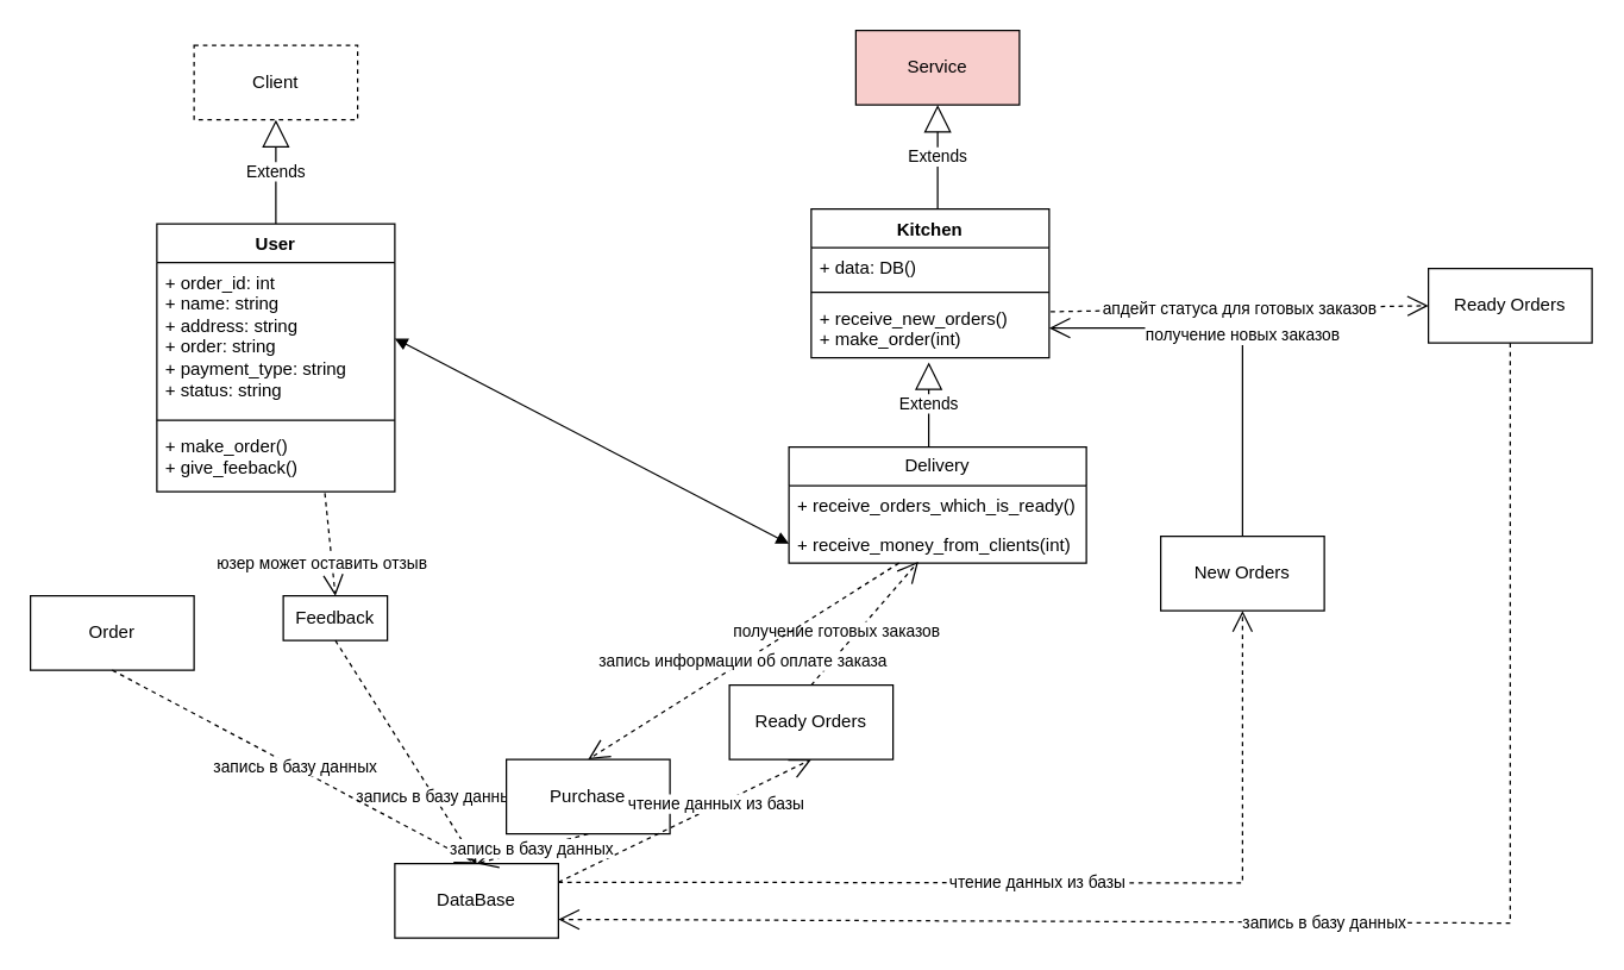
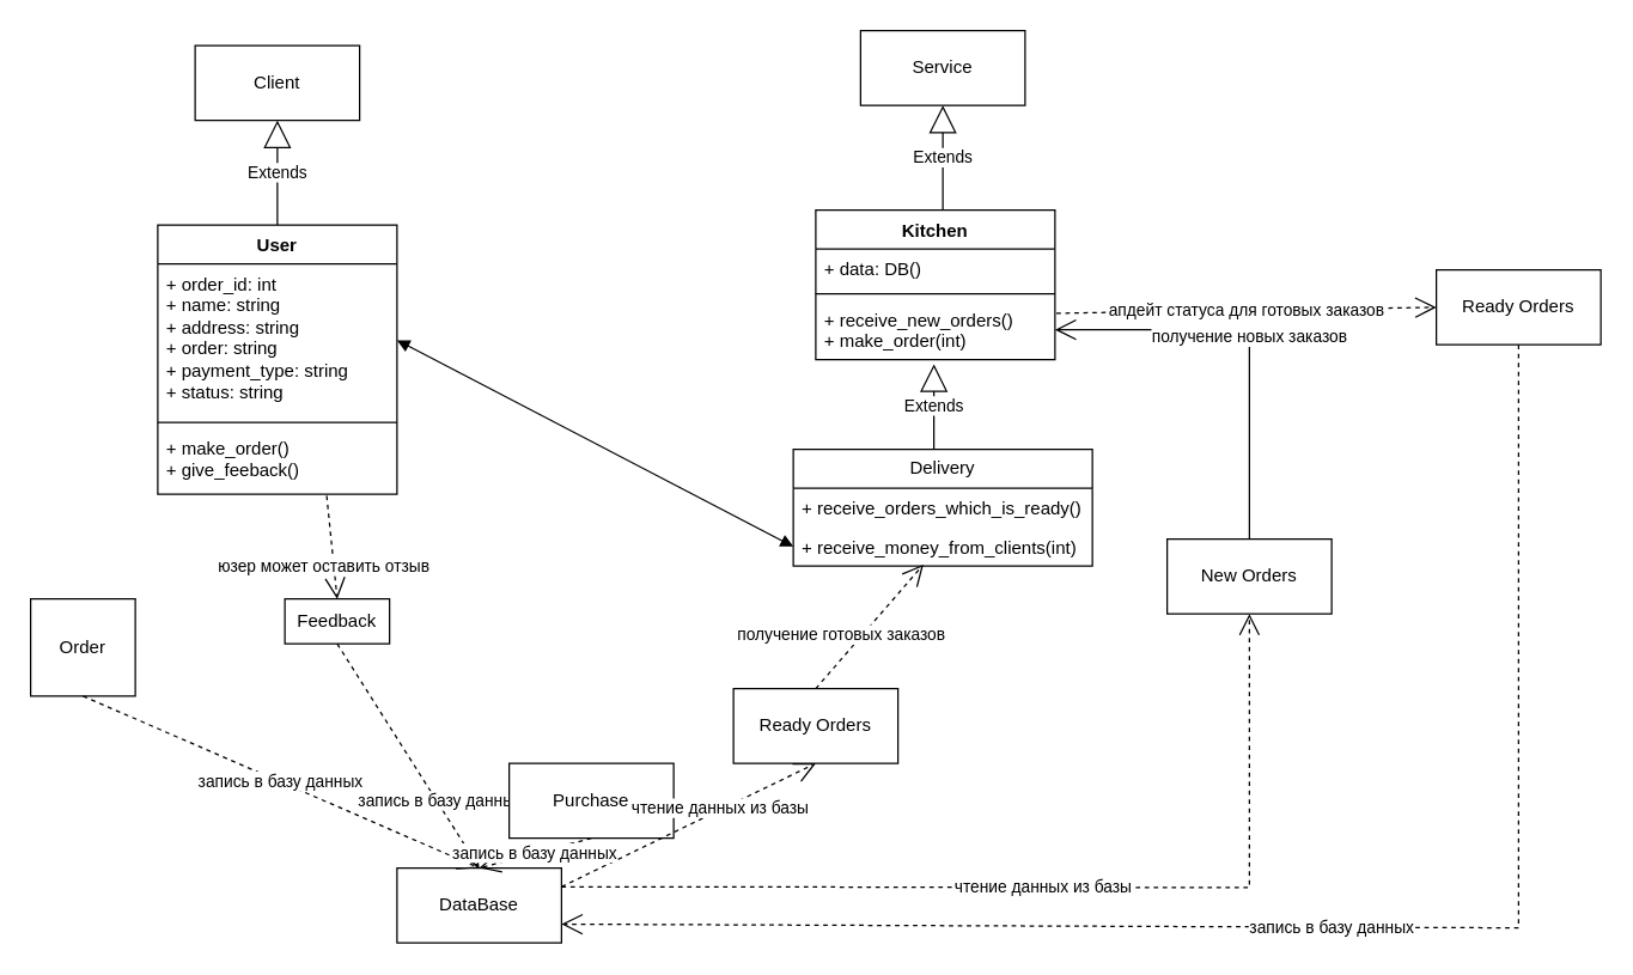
- <mxCell id="8" value="Service" style="html=1;whiteSpace=wrap;fillColor=#f8cecc;" vertex="1" parent="1"><mxGeometry x="575" y="20" width="110" height="50" as="geometry" /></mxCell>
+ <mxCell id="8" value="Service" style="html=1;whiteSpace=wrap;" vertex="1" parent="1"><mxGeometry x="575" y="20" width="110" height="50" as="geometry" /></mxCell>
- <mxCell id="2" value="Client" style="html=1;whiteSpace=wrap;dashed=1;" vertex="1" parent="1"><mxGeometry y="30" width="110" height="50" as="geometry" x="130" /></mxCell>
+ <mxCell id="2" value="Client" style="html=1;whiteSpace=wrap;" vertex="1" parent="1"><mxGeometry y="30" width="110" height="50" as="geometry" x="130" /></mxCell>
- <mxCell id="19" value="Order" style="html=1;whiteSpace=wrap;" vertex="1" parent="1"><mxGeometry x="20" y="400" width="110" height="50" as="geometry" /></mxCell>
+ <mxCell id="19" value="Order" style="html=1;whiteSpace=wrap;" vertex="1" parent="1"><mxGeometry x="20" y="400" width="70" height="65" as="geometry" /></mxCell>
- <mxCell id="32" value="запись информации об оплате заказа" style="endArrow=open;endSize=12;dashed=1;html=1;rounded=0;entryX=0.5;entryY=0;entryDx=0;entryDy=0;exitX=0.37;exitY=1;exitDx=0;exitDy=0;exitPerimeter=0;" edge="1" parent="1" source="17" target="24"><mxGeometry width="160" relative="1" as="geometry"><mxPoint x="360" y="420" as="sourcePoint" /><mxPoint x="430" y="370" as="targetPoint" /></mxGeometry></mxCell>
